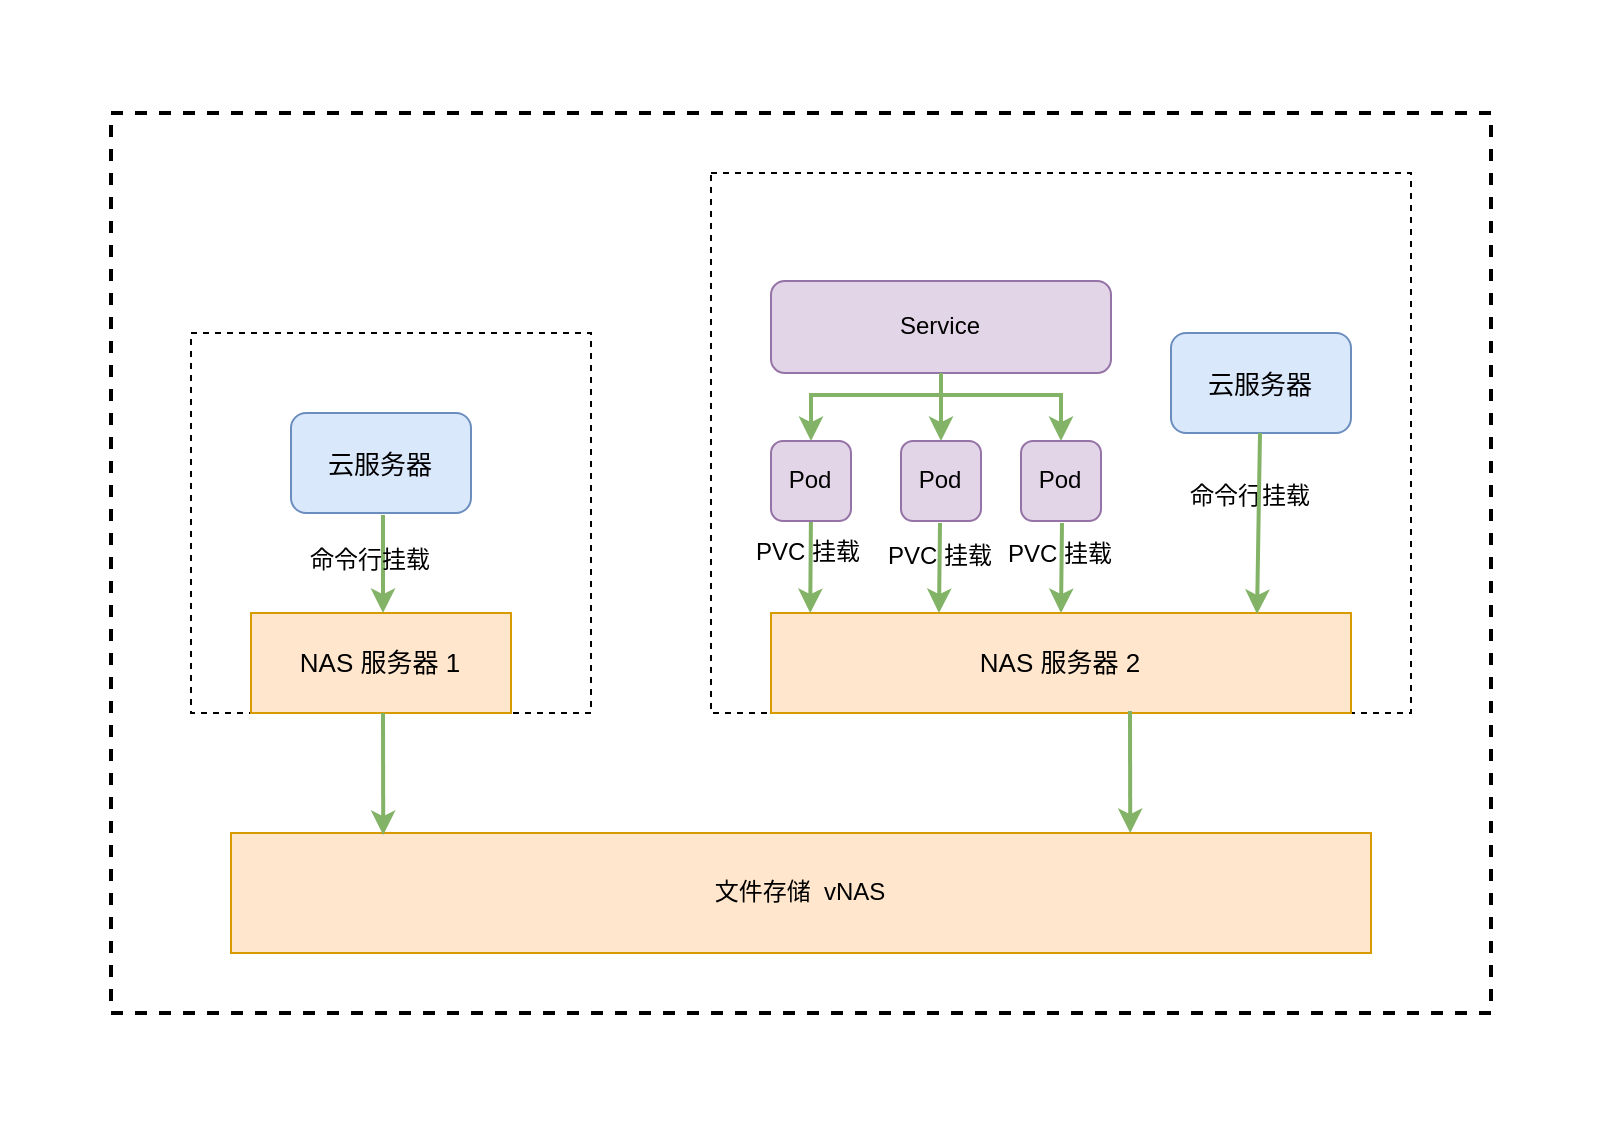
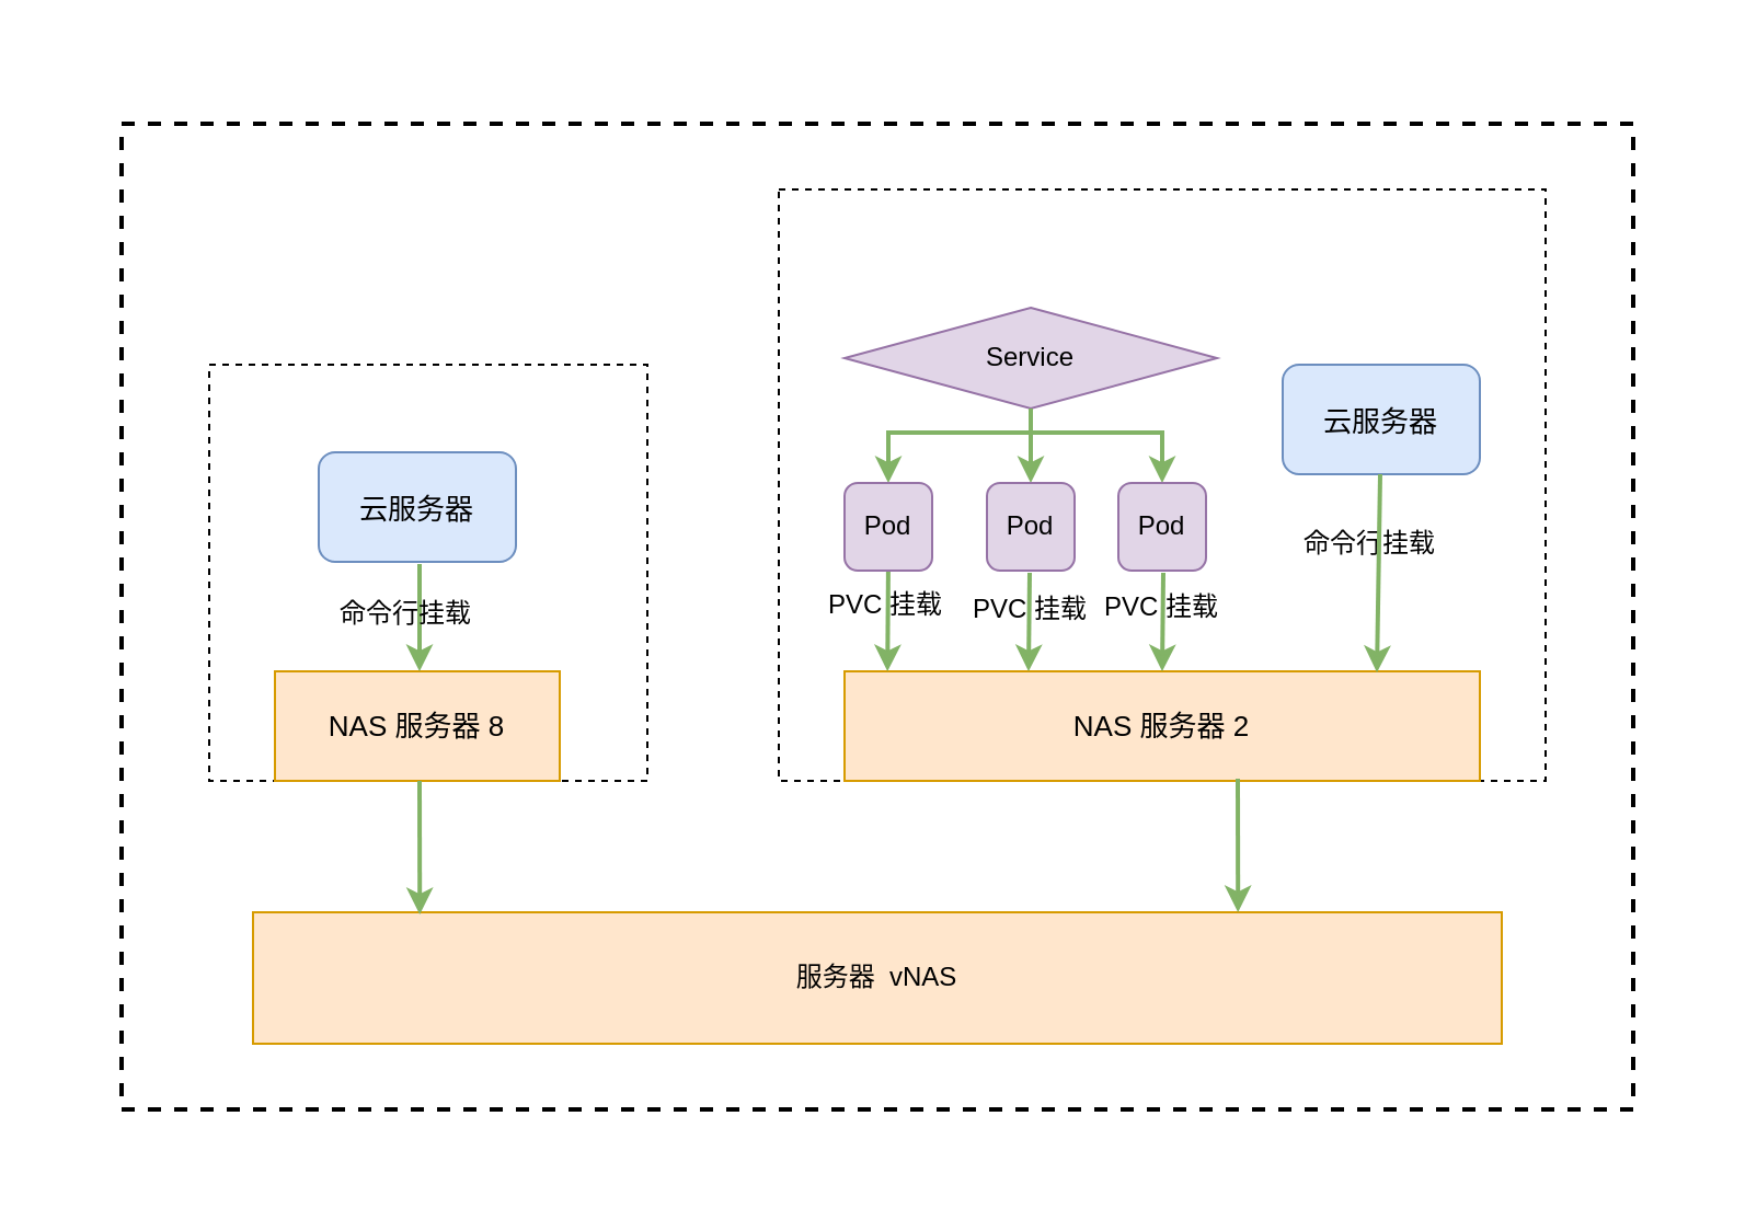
- <mxCell id="16" value="Service" style="rounded=1;whiteSpace=wrap;html=1;strokeWidth=1;fontSize=12;fillColor=#e1d5e7;strokeColor=#9673a6;" vertex="1" parent="1"><mxGeometry x="385" y="140" width="170" height="46" as="geometry" /></mxCell>
+ <mxCell id="16" value="Service" style="rhombus;whiteSpace=wrap;html=1;strokeWidth=1;fontSize=12;fillColor=#e1d5e7;strokeColor=#9673a6;" vertex="1" parent="1"><mxGeometry x="385" y="140" width="170" height="46" as="geometry" /></mxCell>
- <mxCell id="8" value="NAS 服务器 1" style="rounded=0;whiteSpace=wrap;html=1;strokeWidth=1;fontSize=13;fillColor=#ffe6cc;strokeColor=#d79b00;" vertex="1" parent="1"><mxGeometry x="125" y="306" width="130" height="50" as="geometry" /></mxCell>
+ <mxCell id="8" value="NAS 服务器 8" style="rounded=0;whiteSpace=wrap;html=1;strokeWidth=1;fontSize=13;fillColor=#ffe6cc;strokeColor=#d79b00;" vertex="1" parent="1"><mxGeometry x="125" y="306" width="130" height="50" as="geometry" /></mxCell>
- <mxCell id="6" value="文件存储&amp;nbsp; vNAS" style="rounded=0;whiteSpace=wrap;html=1;fillColor=#ffe6cc;strokeColor=#d79b00;" vertex="1" parent="1"><mxGeometry x="115" y="416" width="570" height="60" as="geometry" /></mxCell>
+ <mxCell id="6" value="服务器&amp;nbsp; vNAS" style="rounded=0;whiteSpace=wrap;html=1;fillColor=#ffe6cc;strokeColor=#d79b00;" vertex="1" parent="1"><mxGeometry x="115" y="416" width="570" height="60" as="geometry" /></mxCell>
